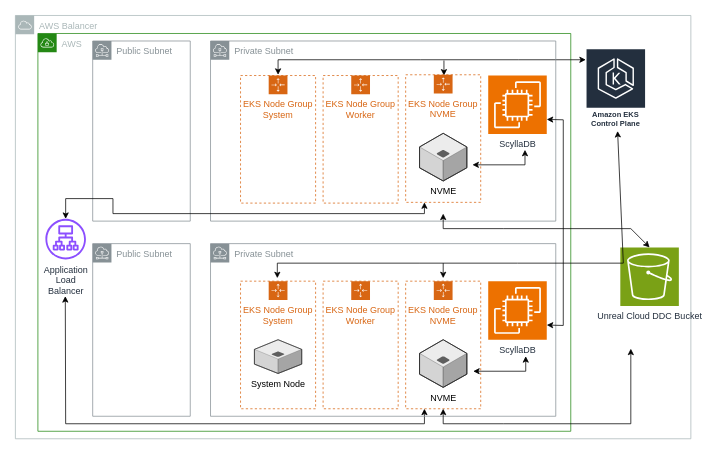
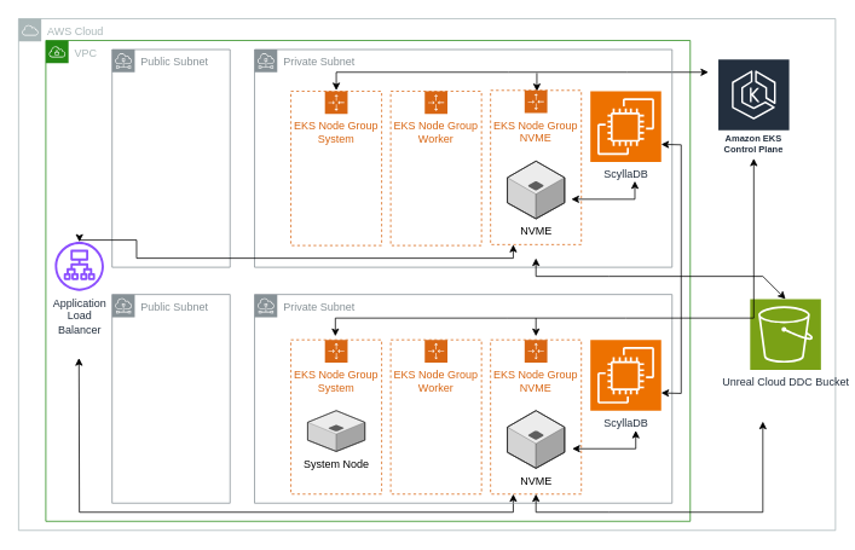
- <mxCell id="2" value="AWS Balancer" style="sketch=0;outlineConnect=0;gradientColor=none;html=1;whiteSpace=wrap;fontSize=12;fontStyle=0;shape=mxgraph.aws4.group;grIcon=mxgraph.aws4.group_aws_cloud;strokeColor=#AAB7B8;fillColor=none;verticalAlign=top;align=left;spacingLeft=30;fontColor=#AAB7B8;dashed=0;" vertex="1" parent="1"><mxGeometry x="20" y="20" width="900" height="564" as="geometry" /></mxCell>
+ <mxCell id="2" value="AWS Cloud" style="sketch=0;outlineConnect=0;gradientColor=none;html=1;whiteSpace=wrap;fontSize=12;fontStyle=0;shape=mxgraph.aws4.group;grIcon=mxgraph.aws4.group_aws_cloud;strokeColor=#AAB7B8;fillColor=none;verticalAlign=top;align=left;spacingLeft=30;fontColor=#AAB7B8;dashed=0;" vertex="1" parent="1"><mxGeometry x="20" y="20" width="900" height="564" as="geometry" /></mxCell>
- <mxCell id="3" value="AWS" style="points=[[0,0],[0.25,0],[0.5,0],[0.75,0],[1,0],[1,0.25],[1,0.5],[1,0.75],[1,1],[0.75,1],[0.5,1],[0.25,1],[0,1],[0,0.75],[0,0.5],[0,0.25]];outlineConnect=0;gradientColor=none;html=1;whiteSpace=wrap;fontSize=12;fontStyle=0;container=1;pointerEvents=0;collapsible=0;recursiveResize=0;shape=mxgraph.aws4.group;grIcon=mxgraph.aws4.group_vpc;strokeColor=#248814;fillColor=none;verticalAlign=top;align=left;spacingLeft=30;fontColor=#AAB7B8;dashed=0;" vertex="1" parent="1"><mxGeometry x="50" y="44" width="710" height="530" as="geometry" /></mxCell>
+ <mxCell id="3" value="VPC" style="points=[[0,0],[0.25,0],[0.5,0],[0.75,0],[1,0],[1,0.25],[1,0.5],[1,0.75],[1,1],[0.75,1],[0.5,1],[0.25,1],[0,1],[0,0.75],[0,0.5],[0,0.25]];outlineConnect=0;gradientColor=none;html=1;whiteSpace=wrap;fontSize=12;fontStyle=0;container=1;pointerEvents=0;collapsible=0;recursiveResize=0;shape=mxgraph.aws4.group;grIcon=mxgraph.aws4.group_vpc;strokeColor=#248814;fillColor=none;verticalAlign=top;align=left;spacingLeft=30;fontColor=#AAB7B8;dashed=0;" vertex="1" parent="1"><mxGeometry x="50" y="44" width="710" height="530" as="geometry" /></mxCell>
- <mxCell id="11" value="Amazon EKS&lt;br&gt;Control Plane" style="sketch=0;outlineConnect=0;fontColor=#232F3E;gradientColor=none;strokeColor=#ffffff;fillColor=#232F3E;dashed=0;verticalLabelPosition=middle;verticalAlign=bottom;align=center;html=1;whiteSpace=wrap;fontSize=10;fontStyle=1;spacing=3;shape=mxgraph.aws4.productIcon;prIcon=mxgraph.aws4.eks;" vertex="1" parent="1"><mxGeometry x="780" y="64" width="80" height="110" as="geometry" /></mxCell>
+ <mxCell id="11" value="Amazon EKS&lt;br&gt;Control Plane" style="sketch=0;outlineConnect=0;fontColor=#232F3E;gradientColor=none;strokeColor=#ffffff;fillColor=#232F3E;dashed=0;verticalLabelPosition=middle;verticalAlign=bottom;align=center;html=1;whiteSpace=wrap;fontSize=10;fontStyle=1;spacing=3;shape=mxgraph.aws4.productIcon;prIcon=mxgraph.aws4.eks;" vertex="1" parent="1"><mxGeometry x="790" y="64" width="80" height="110" as="geometry" /></mxCell>
- <mxCell id="7" value="Application&lt;br&gt;Load &lt;br&gt;Balancer" style="sketch=0;outlineConnect=0;fontColor=#232F3E;gradientColor=none;fillColor=#8C4FFF;strokeColor=none;dashed=0;verticalLabelPosition=bottom;verticalAlign=top;align=center;html=1;fontSize=12;fontStyle=0;aspect=fixed;pointerEvents=1;shape=mxgraph.aws4.application_load_balancer;" vertex="1" parent="3"><mxGeometry x="10" y="247" width="54" height="54" as="geometry" /></mxCell>
+ <mxCell id="7" value="Application&lt;br&gt;Load &lt;br&gt;Balancer" style="sketch=0;outlineConnect=0;fontColor=#232F3E;gradientColor=none;fillColor=#8C4FFF;strokeColor=none;dashed=0;verticalLabelPosition=bottom;verticalAlign=top;align=center;html=1;fontSize=12;fontStyle=0;aspect=fixed;pointerEvents=1;shape=mxgraph.aws4.application_load_balancer;" vertex="1" parent="3"><mxGeometry x="10" y="222" width="54" height="54" as="geometry" /></mxCell>
